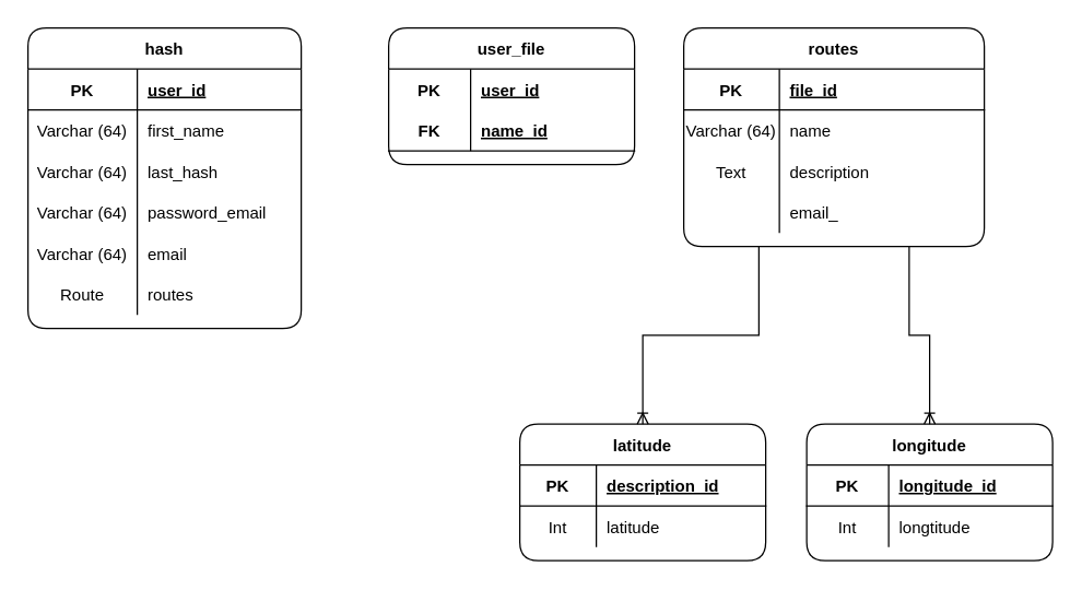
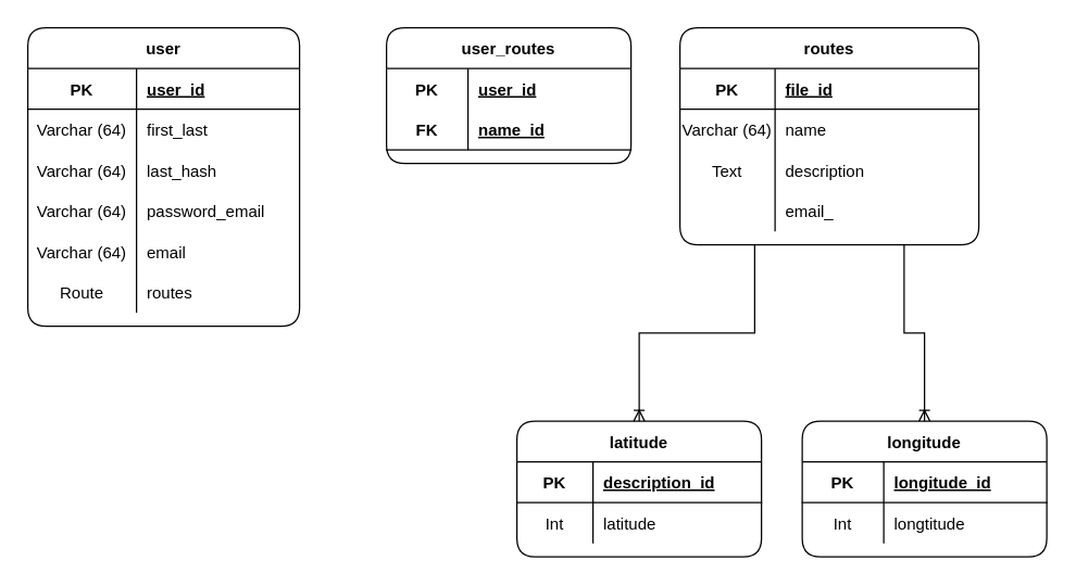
- <mxCell id="2" value="hash" style="shape=table;startSize=30;container=1;collapsible=1;childLayout=tableLayout;fixedRows=1;rowLines=0;fontStyle=1;align=center;resizeLast=1;rounded=1;swimlaneLine=1;fillColor=default;swimlaneFillColor=none;gradientColor=none;sketch=0;" vertex="1" parent="1"><mxGeometry x="20" y="20" width="200" height="220" as="geometry" /></mxCell>
+ <mxCell id="2" value="user" style="shape=table;startSize=30;container=1;collapsible=1;childLayout=tableLayout;fixedRows=1;rowLines=0;fontStyle=1;align=center;resizeLast=1;rounded=1;swimlaneLine=1;fillColor=default;swimlaneFillColor=none;gradientColor=none;sketch=0;" vertex="1" parent="1"><mxGeometry x="20" y="20" width="200" height="220" as="geometry" /></mxCell>
- <mxCell id="41" value="user_file" style="shape=table;startSize=30;container=1;collapsible=1;childLayout=tableLayout;fixedRows=1;rowLines=0;fontStyle=1;align=center;resizeLast=1;rounded=1;sketch=0;fillColor=default;gradientColor=none;" vertex="1" parent="1"><mxGeometry x="284" y="20" width="180" height="100" as="geometry" /></mxCell>
+ <mxCell id="41" value="user_routes" style="shape=table;startSize=30;container=1;collapsible=1;childLayout=tableLayout;fixedRows=1;rowLines=0;fontStyle=1;align=center;resizeLast=1;rounded=1;sketch=0;fillColor=default;gradientColor=none;" vertex="1" parent="1"><mxGeometry x="284" y="20" width="180" height="100" as="geometry" /></mxCell>
- <mxCell id="8" value="first_name" style="shape=partialRectangle;connectable=0;fillColor=none;top=0;left=0;bottom=0;right=0;align=left;spacingLeft=6;overflow=hidden;rounded=1;" vertex="1" parent="6"><mxGeometry x="80" width="120" height="30" as="geometry"><mxRectangle width="120" height="30" as="alternateBounds" /></mxGeometry></mxCell>
+ <mxCell id="8" value="first_last" style="shape=partialRectangle;connectable=0;fillColor=none;top=0;left=0;bottom=0;right=0;align=left;spacingLeft=6;overflow=hidden;rounded=1;" vertex="1" parent="6"><mxGeometry x="80" width="120" height="30" as="geometry"><mxRectangle width="120" height="30" as="alternateBounds" /></mxGeometry></mxCell>
